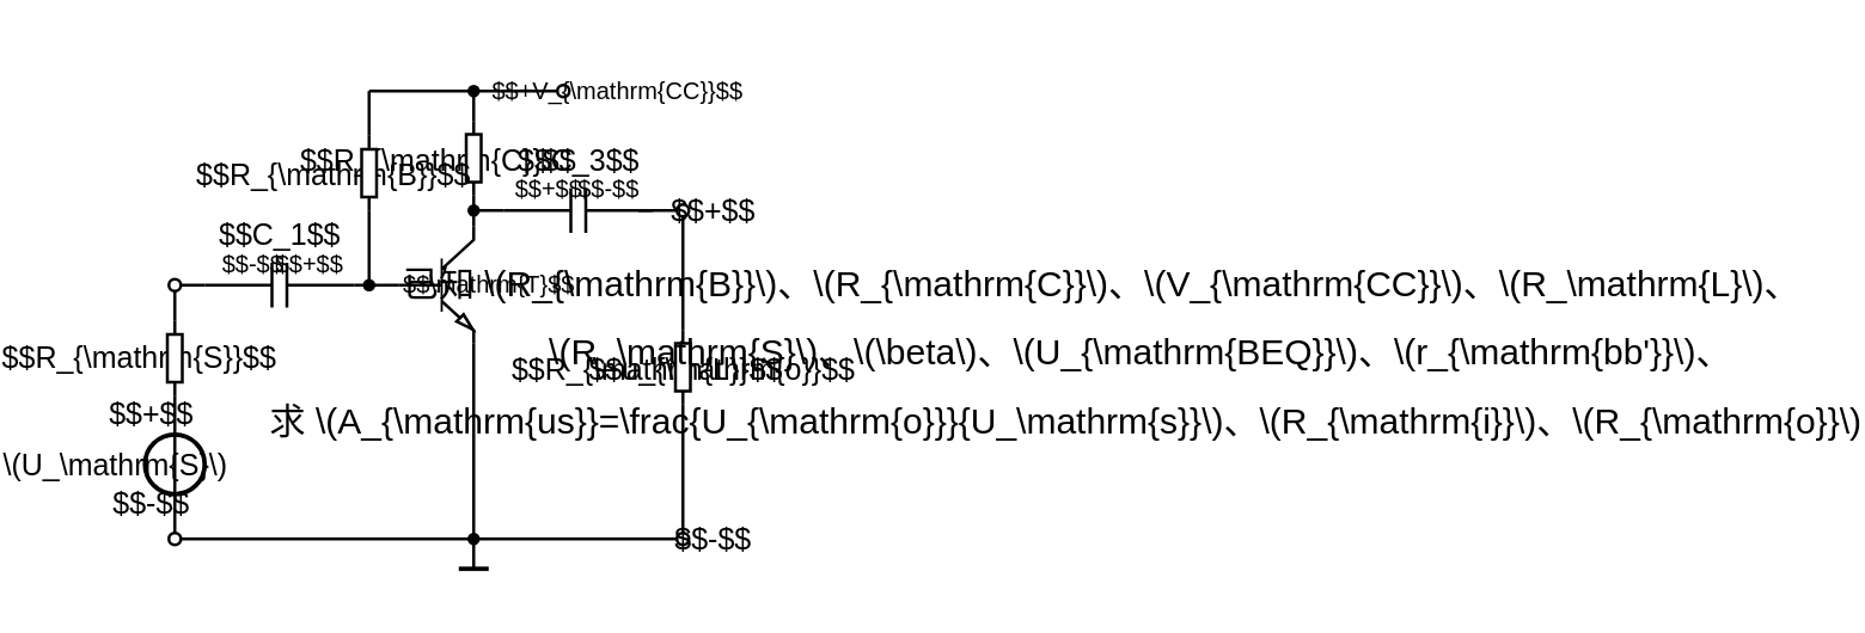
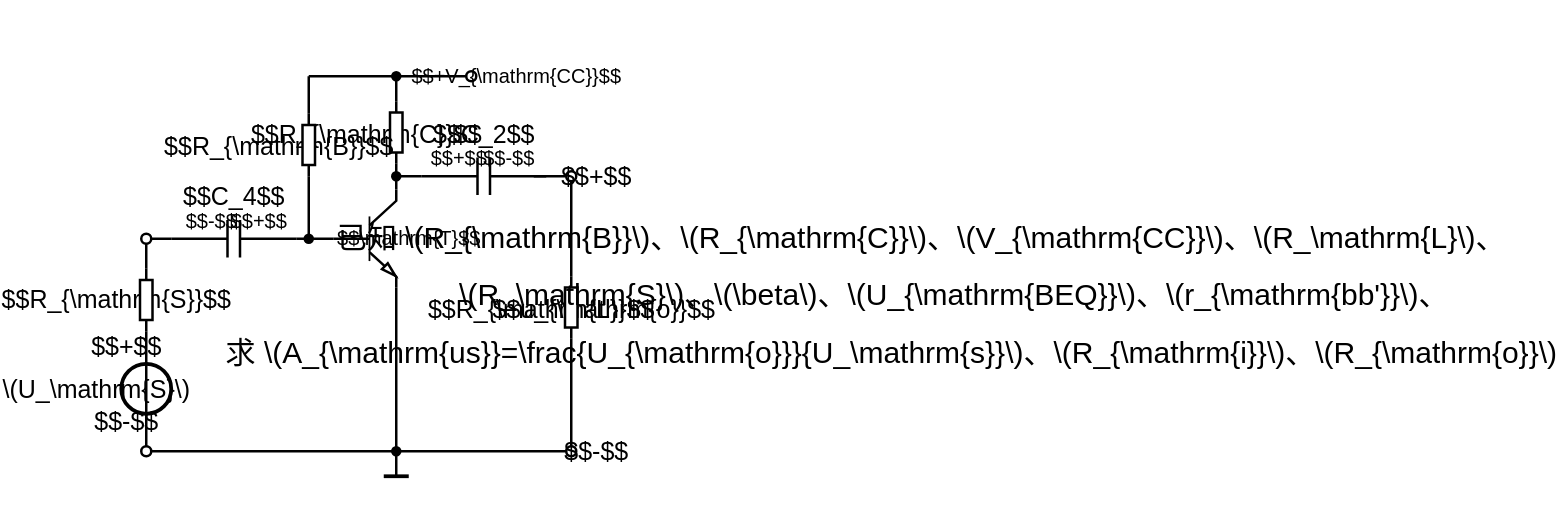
- <mxCell id="37" value="$$C_3$$" style="text;html=1;align=center;verticalAlign=middle;resizable=1;points=[];autosize=1;strokeColor=none;fillColor=none;fontSize=10;movable=1;rotatable=1;deletable=1;editable=1;connectable=0;allowArrows=0;" vertex="1" parent="1"><mxGeometry x="175" y="42.5" width="20" height="20" as="geometry" /></mxCell>
+ <mxCell id="37" value="$$C_2$$" style="text;html=1;align=center;verticalAlign=middle;resizable=1;points=[];autosize=1;strokeColor=none;fillColor=none;fontSize=10;movable=1;rotatable=1;deletable=1;editable=1;connectable=0;allowArrows=0;" vertex="1" parent="1"><mxGeometry x="175" y="42.5" width="20" height="20" as="geometry" /></mxCell>
- <mxCell id="33" value="$$C_1$$" style="text;html=1;align=center;verticalAlign=middle;resizable=1;points=[];autosize=1;strokeColor=none;fillColor=none;fontSize=10;movable=1;rotatable=1;deletable=1;editable=1;connectable=0;allowArrows=0;" vertex="1" parent="1"><mxGeometry x="75" y="67.5" width="20" height="20" as="geometry" /></mxCell>
+ <mxCell id="33" value="$$C_4$$" style="text;html=1;align=center;verticalAlign=middle;resizable=1;points=[];autosize=1;strokeColor=none;fillColor=none;fontSize=10;movable=1;rotatable=1;deletable=1;editable=1;connectable=0;allowArrows=0;" vertex="1" parent="1"><mxGeometry x="75" y="67.5" width="20" height="20" as="geometry" /></mxCell>
